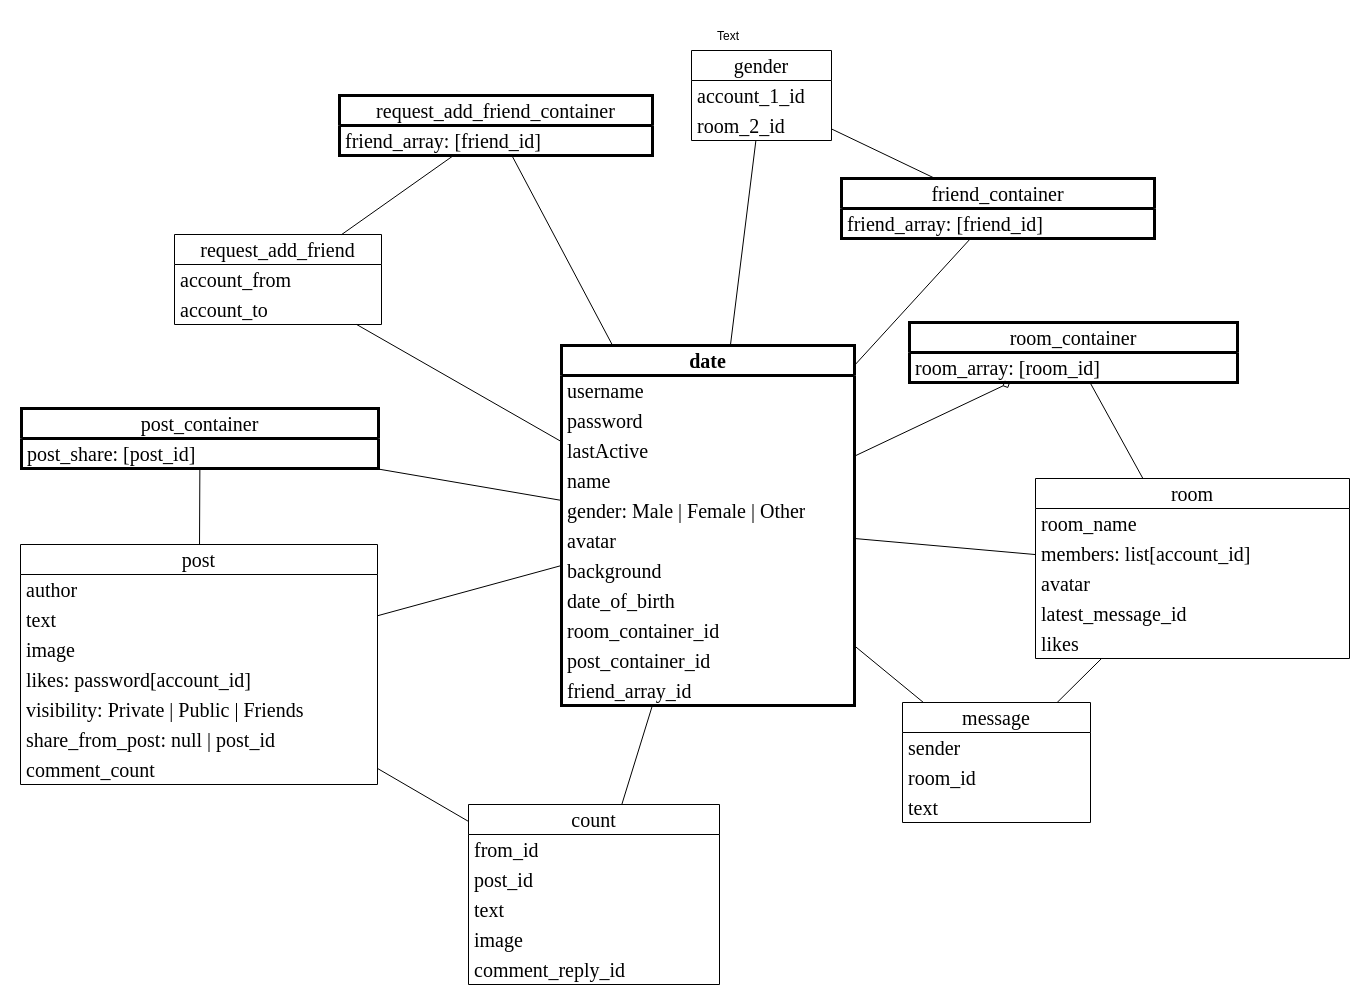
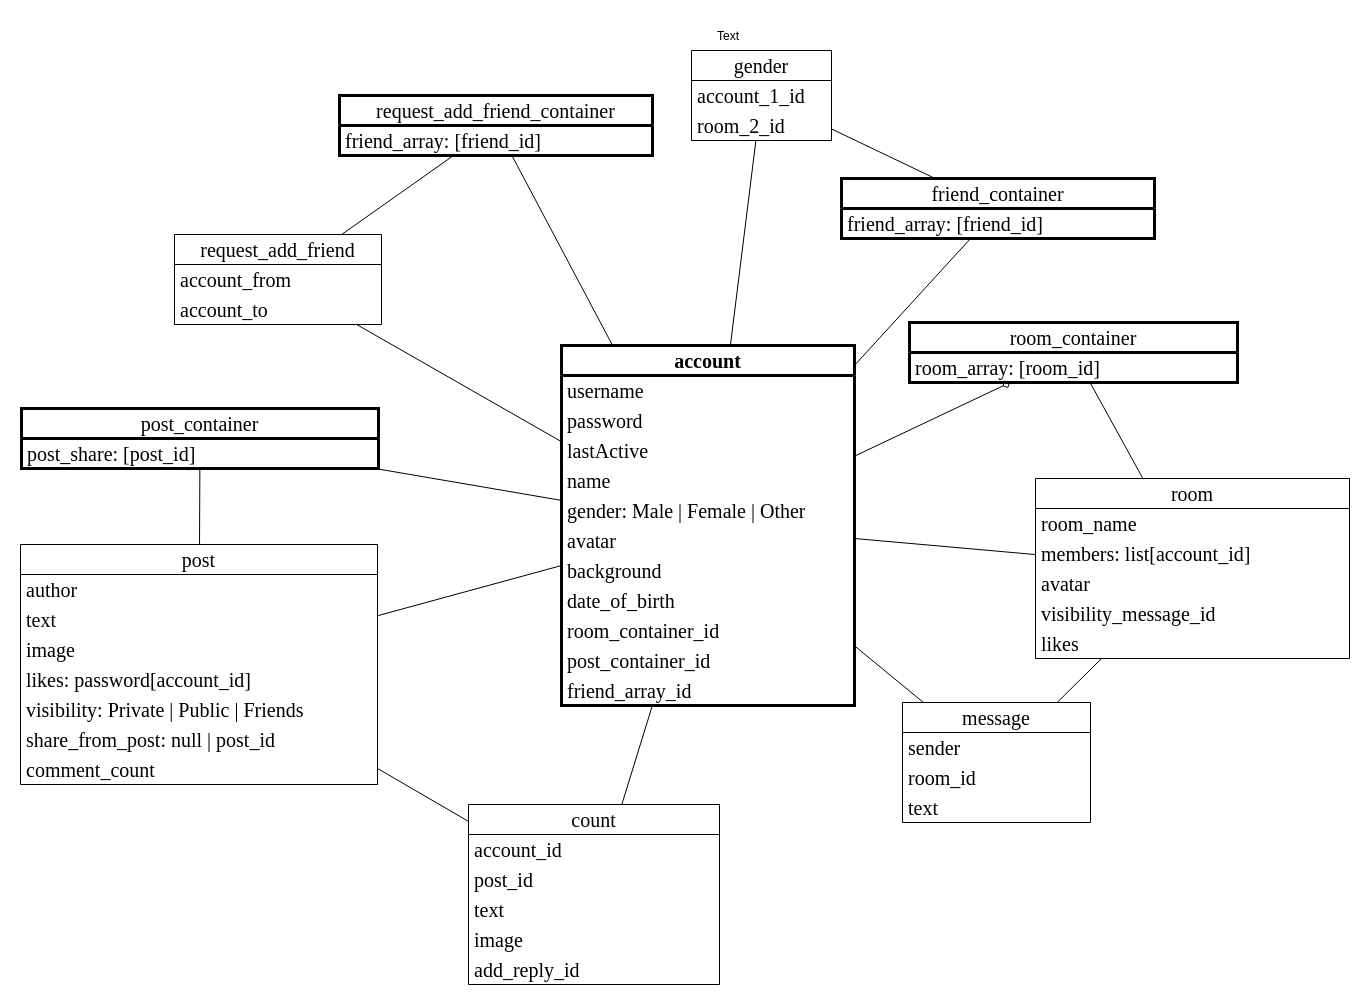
- <mxCell id="3" value="date" style="swimlane;fontStyle=1;childLayout=stackLayout;horizontal=1;startSize=30;horizontalStack=0;resizeParent=1;resizeParentMax=0;resizeLast=0;collapsible=1;marginBottom=0;whiteSpace=wrap;html=1;hachureGap=4;fontFamily=Palatino;fontSource=https%3A%2F%2Ffonts.googleapis.com%2Fcss%3Ffamily%3DPalatino;fontSize=20;strokeWidth=3;" parent="1" vertex="1"><mxGeometry x="561" y="345" width="293" height="360" as="geometry" /></mxCell>
+ <mxCell id="3" value="account" style="swimlane;fontStyle=1;childLayout=stackLayout;horizontal=1;startSize=30;horizontalStack=0;resizeParent=1;resizeParentMax=0;resizeLast=0;collapsible=1;marginBottom=0;whiteSpace=wrap;html=1;hachureGap=4;fontFamily=Palatino;fontSource=https%3A%2F%2Ffonts.googleapis.com%2Fcss%3Ffamily%3DPalatino;fontSize=20;strokeWidth=3;" parent="1" vertex="1"><mxGeometry x="561" y="345" width="293" height="360" as="geometry" /></mxCell>
- <mxCell id="40" value="latest_message_id" style="text;strokeColor=none;fillColor=none;align=left;verticalAlign=middle;spacingLeft=4;spacingRight=4;overflow=hidden;points=[[0,0.5],[1,0.5]];portConstraint=eastwest;rotatable=0;whiteSpace=wrap;html=1;fontSize=20;fontFamily=Palatino;fontSource=https%3A%2F%2Ffonts.googleapis.com%2Fcss%3Ffamily%3DPalatino;" parent="36" vertex="1"><mxGeometry y="120" width="314" height="30" as="geometry" /></mxCell>
+ <mxCell id="40" value="visibility_message_id" style="text;strokeColor=none;fillColor=none;align=left;verticalAlign=middle;spacingLeft=4;spacingRight=4;overflow=hidden;points=[[0,0.5],[1,0.5]];portConstraint=eastwest;rotatable=0;whiteSpace=wrap;html=1;fontSize=20;fontFamily=Palatino;fontSource=https%3A%2F%2Ffonts.googleapis.com%2Fcss%3Ffamily%3DPalatino;" parent="36" vertex="1"><mxGeometry y="120" width="314" height="30" as="geometry" /></mxCell>
- <mxCell id="45" value="from_id" style="text;strokeColor=none;fillColor=none;align=left;verticalAlign=middle;spacingLeft=4;spacingRight=4;overflow=hidden;points=[[0,0.5],[1,0.5]];portConstraint=eastwest;rotatable=0;whiteSpace=wrap;html=1;fontSize=20;fontFamily=Palatino;fontSource=https%3A%2F%2Ffonts.googleapis.com%2Fcss%3Ffamily%3DPalatino;" parent="44" vertex="1"><mxGeometry y="30" width="251" height="30" as="geometry" /></mxCell>
+ <mxCell id="45" value="account_id" style="text;strokeColor=none;fillColor=none;align=left;verticalAlign=middle;spacingLeft=4;spacingRight=4;overflow=hidden;points=[[0,0.5],[1,0.5]];portConstraint=eastwest;rotatable=0;whiteSpace=wrap;html=1;fontSize=20;fontFamily=Palatino;fontSource=https%3A%2F%2Ffonts.googleapis.com%2Fcss%3Ffamily%3DPalatino;" parent="44" vertex="1"><mxGeometry y="30" width="251" height="30" as="geometry" /></mxCell>
- <mxCell id="49" value="comment_reply_id" style="text;strokeColor=none;fillColor=none;align=left;verticalAlign=middle;spacingLeft=4;spacingRight=4;overflow=hidden;points=[[0,0.5],[1,0.5]];portConstraint=eastwest;rotatable=0;whiteSpace=wrap;html=1;fontSize=20;fontFamily=Palatino;fontSource=https%3A%2F%2Ffonts.googleapis.com%2Fcss%3Ffamily%3DPalatino;" parent="44" vertex="1"><mxGeometry y="150" width="251" height="30" as="geometry" /></mxCell>
+ <mxCell id="49" value="add_reply_id" style="text;strokeColor=none;fillColor=none;align=left;verticalAlign=middle;spacingLeft=4;spacingRight=4;overflow=hidden;points=[[0,0.5],[1,0.5]];portConstraint=eastwest;rotatable=0;whiteSpace=wrap;html=1;fontSize=20;fontFamily=Palatino;fontSource=https%3A%2F%2Ffonts.googleapis.com%2Fcss%3Ffamily%3DPalatino;" parent="44" vertex="1"><mxGeometry y="150" width="251" height="30" as="geometry" /></mxCell>
